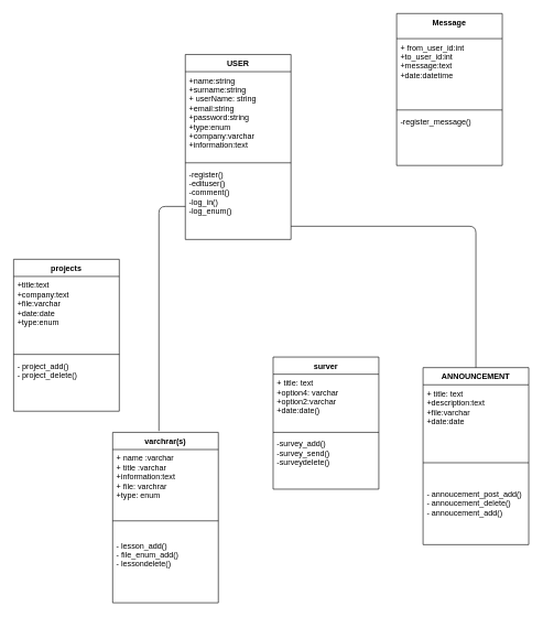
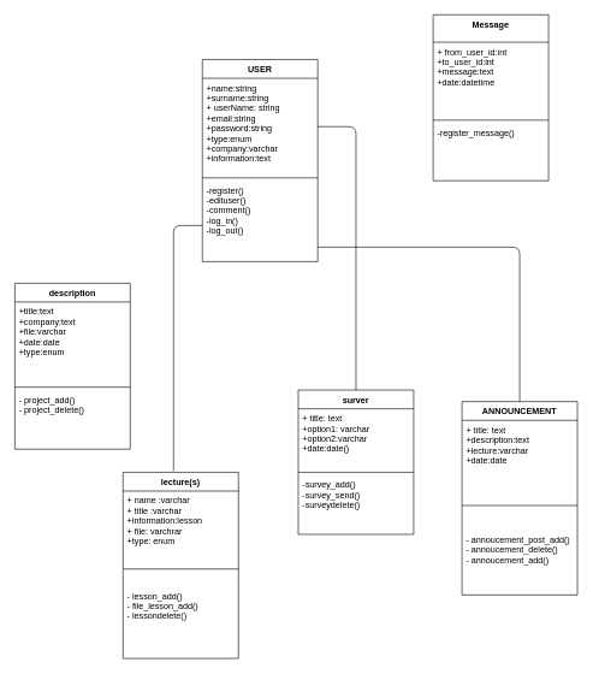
- <mxCell id="5" value="-register()&#10;-edituser()&#10;-comment()&#10;-log_in()&#10;-log_enum()&#10;" style="text;strokeColor=none;fillColor=none;align=left;verticalAlign=top;spacingLeft=4;spacingRight=4;overflow=hidden;rotatable=0;points=[[0,0.5],[1,0.5]];portConstraint=eastwest;" vertex="1" parent="2"><mxGeometry y="168" width="160" height="112" as="geometry" /></mxCell>
+ <mxCell id="5" value="-register()&#10;-edituser()&#10;-comment()&#10;-log_in()&#10;-log_out()&#10;" style="text;strokeColor=none;fillColor=none;align=left;verticalAlign=top;spacingLeft=4;spacingRight=4;overflow=hidden;rotatable=0;points=[[0,0.5],[1,0.5]];portConstraint=eastwest;" vertex="1" parent="2"><mxGeometry y="168" width="160" height="112" as="geometry" /></mxCell>
+ <mxCell id="28" value="" style="endArrow=none;html=1;exitX=0.5;exitY=0;exitDx=0;exitDy=0;entryX=1;entryY=0.5;entryDx=0;entryDy=0;" edge="1" parent="1" source="14" target="3"><mxGeometry width="50" height="50" relative="1" as="geometry"><mxPoint x="480" y="522" as="sourcePoint" /><mxPoint x="493" y="192" as="targetPoint" /><Array as="points"><mxPoint x="493" y="175" /></Array></mxGeometry></mxCell>
- <mxCell id="10" value="projects" style="swimlane;fontStyle=1;align=center;verticalAlign=top;childLayout=stackLayout;horizontal=1;startSize=26;horizontalStack=0;resizeParent=1;resizeParentMax=0;resizeLast=0;collapsible=1;marginBottom=0;" vertex="1" parent="1"><mxGeometry x="20" y="392" width="160" height="230" as="geometry" /></mxCell>
+ <mxCell id="10" value="description" style="swimlane;fontStyle=1;align=center;verticalAlign=top;childLayout=stackLayout;horizontal=1;startSize=26;horizontalStack=0;resizeParent=1;resizeParentMax=0;resizeLast=0;collapsible=1;marginBottom=0;" vertex="1" parent="1"><mxGeometry x="20" y="392" width="160" height="230" as="geometry" /></mxCell>
- <mxCell id="15" value="+ title: text&#10;+option4: varchar&#10;+option2:varchar&#10;+date:date()&#10;&#10;" style="text;strokeColor=none;fillColor=none;align=left;verticalAlign=top;spacingLeft=4;spacingRight=4;overflow=hidden;rotatable=0;points=[[0,0.5],[1,0.5]];portConstraint=eastwest;" vertex="1" parent="14"><mxGeometry y="26" width="160" height="84" as="geometry" /></mxCell>
+ <mxCell id="15" value="+ title: text&#10;+option1: varchar&#10;+option2:varchar&#10;+date:date()&#10;&#10;" style="text;strokeColor=none;fillColor=none;align=left;verticalAlign=top;spacingLeft=4;spacingRight=4;overflow=hidden;rotatable=0;points=[[0,0.5],[1,0.5]];portConstraint=eastwest;" vertex="1" parent="14"><mxGeometry y="26" width="160" height="84" as="geometry" /></mxCell>
- <mxCell id="7" value="+ title: text&#10;+description:text&#10;+file:varchar&#10;+date:date&#10;&#10;&#10;" style="text;strokeColor=none;fillColor=none;align=left;verticalAlign=top;spacingLeft=4;spacingRight=4;overflow=hidden;rotatable=0;points=[[0,0.5],[1,0.5]];portConstraint=eastwest;" vertex="1" parent="6"><mxGeometry y="26" width="160" height="84" as="geometry" /></mxCell>
+ <mxCell id="7" value="+ title: text&#10;+description:text&#10;+lecture:varchar&#10;+date:date&#10;&#10;&#10;" style="text;strokeColor=none;fillColor=none;align=left;verticalAlign=top;spacingLeft=4;spacingRight=4;overflow=hidden;rotatable=0;points=[[0,0.5],[1,0.5]];portConstraint=eastwest;" vertex="1" parent="6"><mxGeometry y="26" width="160" height="84" as="geometry" /></mxCell>
- <mxCell id="18" value="varchrar(s)" style="swimlane;fontStyle=1;align=center;verticalAlign=top;childLayout=stackLayout;horizontal=1;startSize=26;horizontalStack=0;resizeParent=1;resizeParentMax=0;resizeLast=0;collapsible=1;marginBottom=0;" vertex="1" parent="1"><mxGeometry x="170" y="654" width="160" height="258" as="geometry" /></mxCell>
+ <mxCell id="18" value="lecture(s)" style="swimlane;fontStyle=1;align=center;verticalAlign=top;childLayout=stackLayout;horizontal=1;startSize=26;horizontalStack=0;resizeParent=1;resizeParentMax=0;resizeLast=0;collapsible=1;marginBottom=0;" vertex="1" parent="1"><mxGeometry x="170" y="654" width="160" height="258" as="geometry" /></mxCell>
- <mxCell id="19" value="+ name :varchar&#10;+ title :varchar&#10;+information:text&#10;+ file: varchrar&#10;+type: enum&#10;" style="text;strokeColor=none;fillColor=none;align=left;verticalAlign=top;spacingLeft=4;spacingRight=4;overflow=hidden;rotatable=0;points=[[0,0.5],[1,0.5]];portConstraint=eastwest;" vertex="1" parent="18"><mxGeometry y="26" width="160" height="84" as="geometry" /></mxCell>
+ <mxCell id="19" value="+ name :varchar&#10;+ title :varchar&#10;+information:lesson&#10;+ file: varchrar&#10;+type: enum&#10;" style="text;strokeColor=none;fillColor=none;align=left;verticalAlign=top;spacingLeft=4;spacingRight=4;overflow=hidden;rotatable=0;points=[[0,0.5],[1,0.5]];portConstraint=eastwest;" vertex="1" parent="18"><mxGeometry y="26" width="160" height="84" as="geometry" /></mxCell>
- <mxCell id="21" value="- lesson_add()&#10;- file_enum_add()&#10;- lessondelete()&#10;&#10;" style="text;strokeColor=none;fillColor=none;align=left;verticalAlign=top;spacingLeft=4;spacingRight=4;overflow=hidden;rotatable=0;points=[[0,0.5],[1,0.5]];portConstraint=eastwest;" vertex="1" parent="18"><mxGeometry y="158" width="160" height="100" as="geometry" /></mxCell>
+ <mxCell id="21" value="- lesson_add()&#10;- file_lesson_add()&#10;- lessondelete()&#10;&#10;" style="text;strokeColor=none;fillColor=none;align=left;verticalAlign=top;spacingLeft=4;spacingRight=4;overflow=hidden;rotatable=0;points=[[0,0.5],[1,0.5]];portConstraint=eastwest;" vertex="1" parent="18"><mxGeometry y="158" width="160" height="100" as="geometry" /></mxCell>
